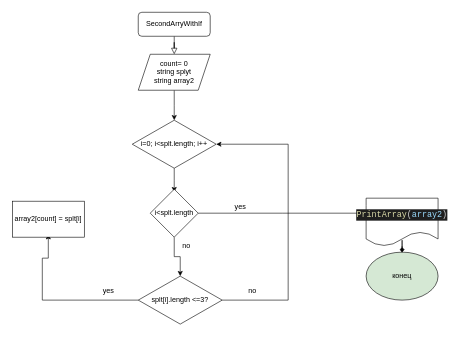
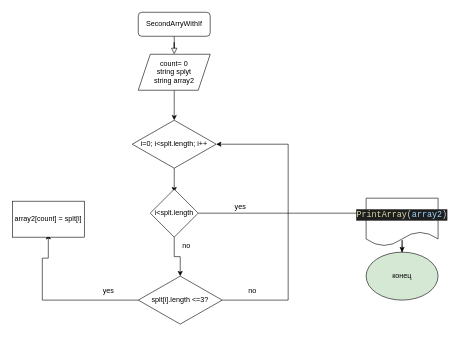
- <mxCell id="19" style="edgeStyle=orthogonalEdgeStyle;rounded=0;orthogonalLoop=1;jettySize=auto;html=1;endArrow=diamond;" edge="1" parent="1" source="20" target="21"><mxGeometry relative="1" as="geometry"><mxPoint x="670" y="460" as="targetPoint" /></mxGeometry></mxCell>
+ <mxCell id="19" style="edgeStyle=orthogonalEdgeStyle;rounded=0;orthogonalLoop=1;jettySize=auto;html=1;" edge="1" parent="1" source="20" target="21"><mxGeometry relative="1" as="geometry"><mxPoint x="670" y="460" as="targetPoint" /></mxGeometry></mxCell>
